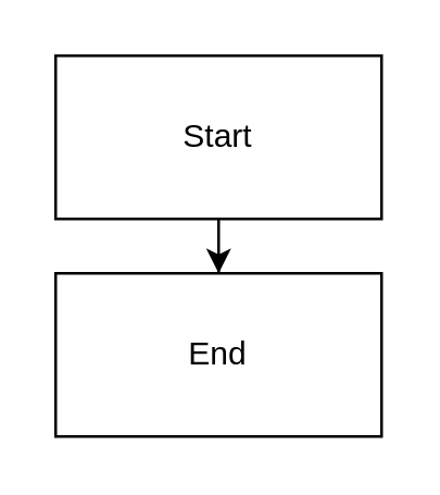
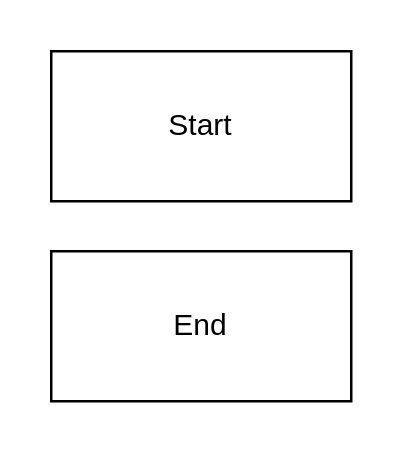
- <mxCell id="2" value="" style="edgeStyle=orthogonalEdgeStyle;rounded=0;orthogonalLoop=1;jettySize=auto;html=1;" parent="1" source="3" target="4" edge="1"><mxGeometry relative="1" as="geometry" /></mxCell>
